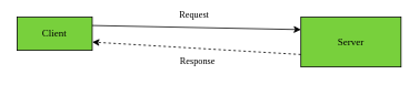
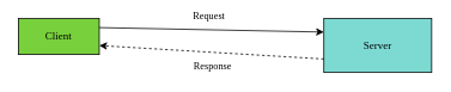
- <mxCell id="3" value="Server" style="rounded=0;whiteSpace=wrap;html=1;fontFamily=Atkinson Hyperlegible;fillColor=#78d03c;strokeColor=#000000;" vertex="1" parent="1"><mxGeometry x="360" y="20" width="120" height="60" as="geometry" /></mxCell>
+ <mxCell id="3" value="Server" style="rounded=0;whiteSpace=wrap;html=1;fontFamily=Atkinson Hyperlegible;fillColor=#7DDAD3;strokeColor=#000000;" vertex="1" parent="1"><mxGeometry x="360" y="20" width="120" height="60" as="geometry" /></mxCell>
